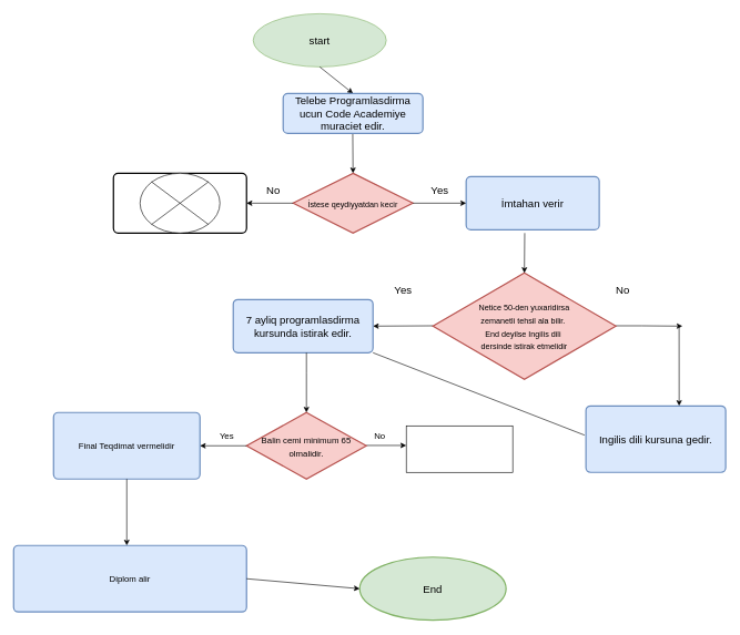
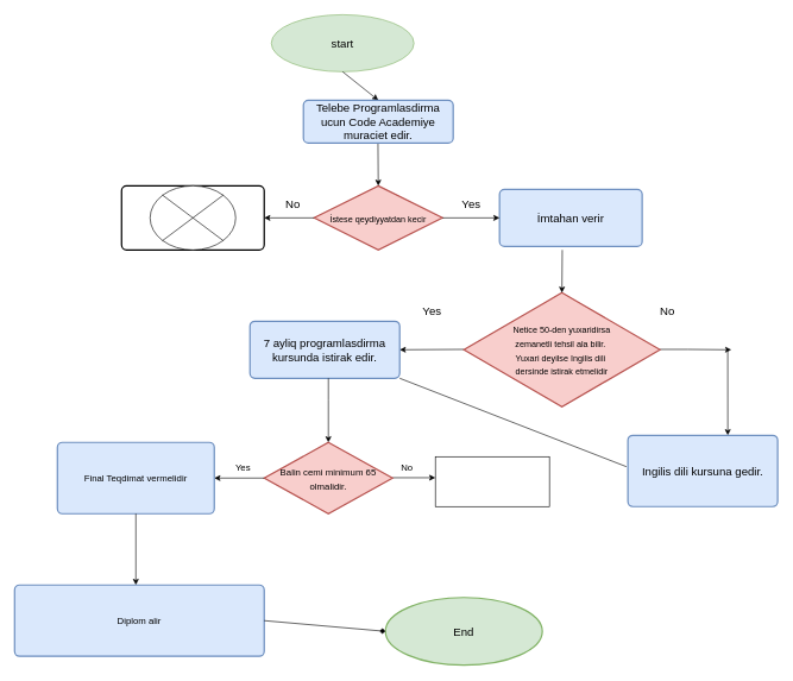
- <mxCell id="19" value="&lt;span style=&quot;font-size: 12px;&quot;&gt;Netice 50-den yuxaridirsa&lt;/span&gt;&lt;br style=&quot;border-color: var(--border-color); font-size: 12px;&quot;&gt;&lt;span style=&quot;font-size: 12px;&quot;&gt;zemanetli tehsil ala bilir.&amp;nbsp;&lt;/span&gt;&lt;br style=&quot;border-color: var(--border-color); font-size: 12px;&quot;&gt;&lt;span style=&quot;font-size: 12px;&quot;&gt;End deyilse Ingilis dili&amp;nbsp;&lt;/span&gt;&lt;br style=&quot;border-color: var(--border-color); font-size: 12px;&quot;&gt;&lt;span style=&quot;font-size: 12px;&quot;&gt;dersinde istirak etmelidir&lt;/span&gt;" style="strokeWidth=2;html=1;shape=mxgraph.flowchart.decision;whiteSpace=wrap;fontSize=16;fillColor=#f8cecc;strokeColor=#b85450;" parent="1" vertex="1"><mxGeometry x="650" y="410" width="275" height="160" as="geometry" /></mxCell>
+ <mxCell id="19" value="&lt;span style=&quot;font-size: 12px;&quot;&gt;Netice 50-den yuxaridirsa&lt;/span&gt;&lt;br style=&quot;border-color: var(--border-color); font-size: 12px;&quot;&gt;&lt;span style=&quot;font-size: 12px;&quot;&gt;zemanetli tehsil ala bilir.&amp;nbsp;&lt;/span&gt;&lt;br style=&quot;border-color: var(--border-color); font-size: 12px;&quot;&gt;&lt;span style=&quot;font-size: 12px;&quot;&gt;Yuxari deyilse Ingilis dili&amp;nbsp;&lt;/span&gt;&lt;br style=&quot;border-color: var(--border-color); font-size: 12px;&quot;&gt;&lt;span style=&quot;font-size: 12px;&quot;&gt;dersinde istirak etmelidir&lt;/span&gt;" style="strokeWidth=2;html=1;shape=mxgraph.flowchart.decision;whiteSpace=wrap;fontSize=16;fillColor=#f8cecc;strokeColor=#b85450;" parent="1" vertex="1"><mxGeometry x="650" y="410" width="275" height="160" as="geometry" /></mxCell>
- <mxCell id="33" value="" style="endArrow=classic;html=1;rounded=0;fontSize=13;exitX=1;exitY=0.5;exitDx=0;exitDy=0;entryX=0;entryY=0.5;entryDx=0;entryDy=0;entryPerimeter=0;" parent="1" source="32" target="6" edge="1"><mxGeometry width="50" height="50" relative="1" as="geometry"><mxPoint x="510" y="930" as="sourcePoint" /><mxPoint x="560" y="880" as="targetPoint" /></mxGeometry></mxCell>
+ <mxCell id="33" value="" style="endArrow=diamond;html=1;rounded=0;fontSize=13;exitX=1;exitY=0.5;exitDx=0;exitDy=0;entryX=0;entryY=0.5;entryDx=0;entryDy=0;entryPerimeter=0;" parent="1" source="32" target="6" edge="1"><mxGeometry width="50" height="50" relative="1" as="geometry"><mxPoint x="510" y="930" as="sourcePoint" /><mxPoint x="560" y="880" as="targetPoint" /></mxGeometry></mxCell>
